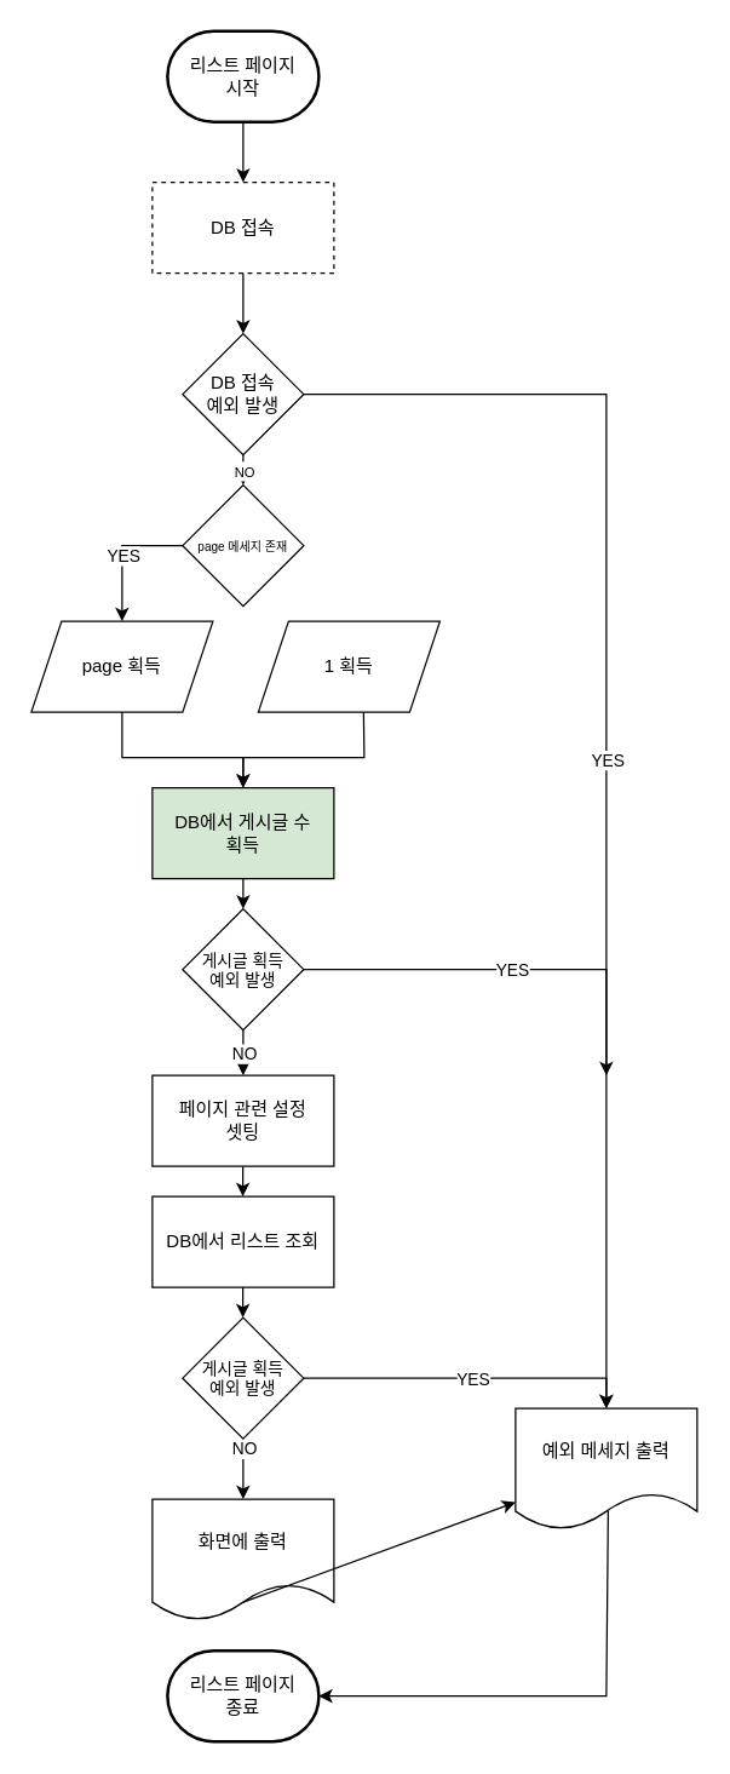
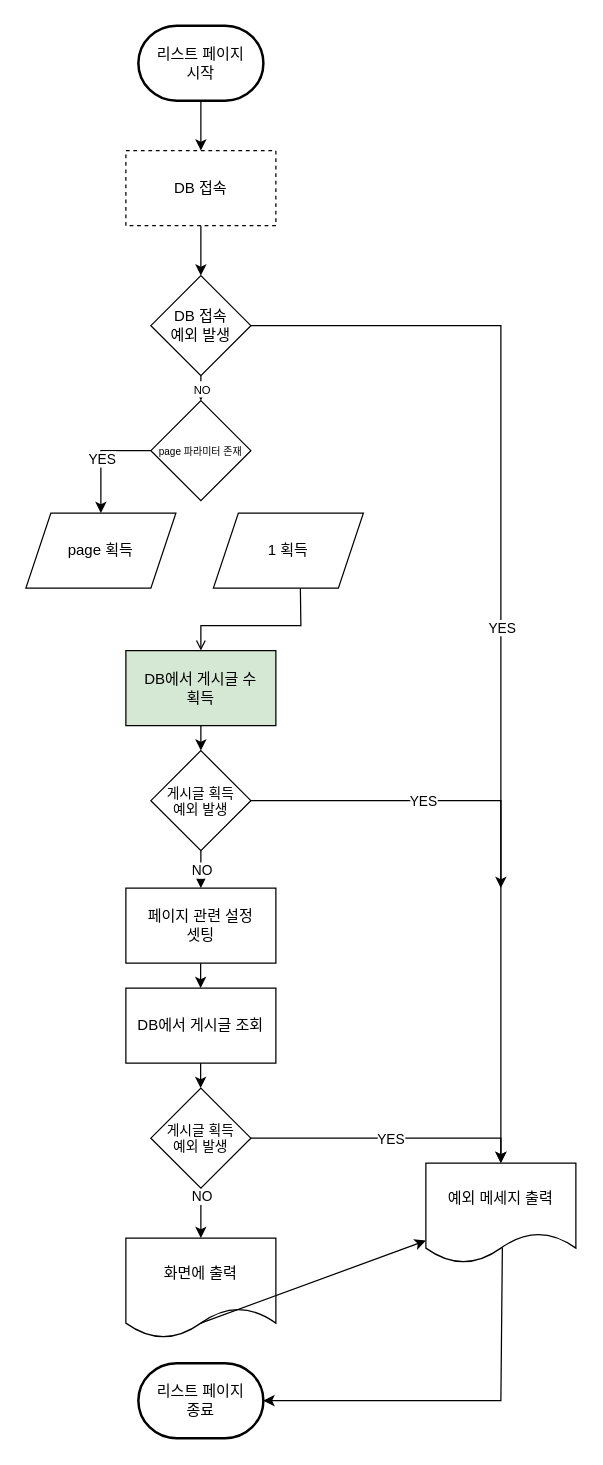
- <mxCell id="11" value="&lt;font style=&quot;font-size: 8px;&quot;&gt;page 메세지 존재&lt;/font&gt;" style="rhombus;whiteSpace=wrap;html=1;" vertex="1" parent="1"><mxGeometry x="120" y="320" width="80" height="80" as="geometry" /></mxCell>
+ <mxCell id="11" value="&lt;font style=&quot;font-size: 8px;&quot;&gt;page 파라미터 존재&lt;/font&gt;" style="rhombus;whiteSpace=wrap;html=1;" vertex="1" parent="1"><mxGeometry x="120" y="320" width="80" height="80" as="geometry" /></mxCell>
- <mxCell id="20" value="" style="endArrow=classic;html=1;rounded=0;exitX=0.5;exitY=1;exitDx=0;exitDy=0;entryX=0.5;entryY=0;entryDx=0;entryDy=0;" edge="1" parent="1" source="10" target="19"><mxGeometry width="50" height="50" relative="1" as="geometry"><mxPoint x="150" y="520" as="sourcePoint" /><mxPoint x="200" y="470" as="targetPoint" /><Array as="points"><mxPoint x="80" y="500" /><mxPoint x="160" y="500" /></Array></mxGeometry></mxCell>
- <mxCell id="21" value="" style="endArrow=classic;html=1;rounded=0;entryX=0.5;entryY=0;entryDx=0;entryDy=0;exitX=0.58;exitY=1.001;exitDx=0;exitDy=0;exitPerimeter=0;" edge="1" parent="1" source="12" target="19"><mxGeometry width="50" height="50" relative="1" as="geometry"><mxPoint x="238" y="470" as="sourcePoint" /><mxPoint x="230" y="490" as="targetPoint" /><Array as="points"><mxPoint x="240" y="500" /><mxPoint x="160" y="500" /></Array></mxGeometry></mxCell>
+ <mxCell id="21" value="" style="endArrow=open;html=1;rounded=0;entryX=0.5;entryY=0;entryDx=0;entryDy=0;exitX=0.58;exitY=1.001;exitDx=0;exitDy=0;exitPerimeter=0;" edge="1" parent="1" source="12" target="19"><mxGeometry width="50" height="50" relative="1" as="geometry"><mxPoint x="238" y="470" as="sourcePoint" /><mxPoint x="230" y="490" as="targetPoint" /><Array as="points"><mxPoint x="240" y="500" /><mxPoint x="160" y="500" /></Array></mxGeometry></mxCell>
- <mxCell id="25" value="DB에서 리스트 조회" style="rounded=0;whiteSpace=wrap;html=1;" vertex="1" parent="1"><mxGeometry x="100" y="790" width="120" height="60" as="geometry" /></mxCell>
+ <mxCell id="25" value="DB에서 게시글 조회" style="rounded=0;whiteSpace=wrap;html=1;" vertex="1" parent="1"><mxGeometry x="100" y="790" width="120" height="60" as="geometry" /></mxCell>
